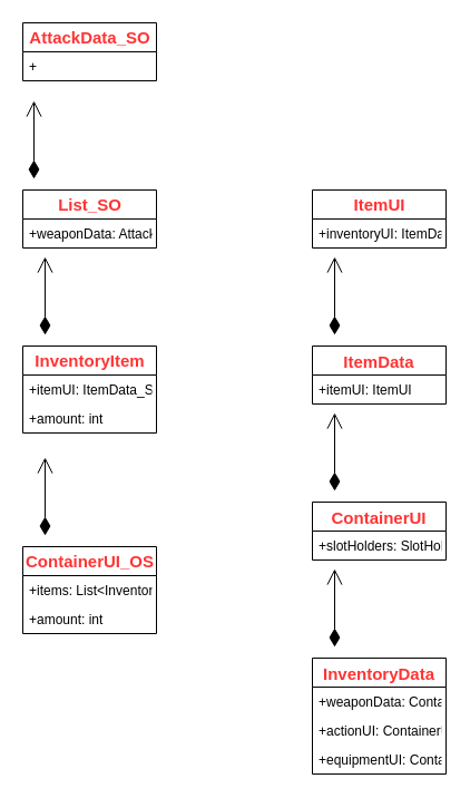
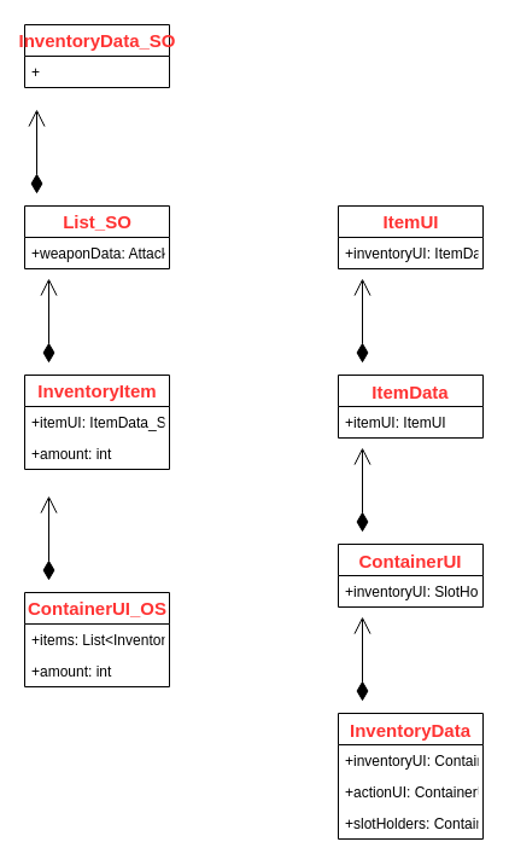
- <mxCell id="25" value="AttackData_SO" style="swimlane;fontStyle=1;childLayout=stackLayout;horizontal=1;startSize=26;fillColor=none;horizontalStack=0;resizeParent=1;resizeParentMax=0;resizeLast=0;collapsible=1;marginBottom=0;fontSize=15;fontColor=#FF3333;html=1;aspect=fixed;" vertex="1" parent="1"><mxGeometry x="20" y="20" width="120" height="52" as="geometry" /></mxCell>
+ <mxCell id="25" value="InventoryData_SO" style="swimlane;fontStyle=1;childLayout=stackLayout;horizontal=1;startSize=26;fillColor=none;horizontalStack=0;resizeParent=1;resizeParentMax=0;resizeLast=0;collapsible=1;marginBottom=0;fontSize=15;fontColor=#FF3333;html=1;aspect=fixed;" vertex="1" parent="1"><mxGeometry x="20" y="20" width="120" height="52" as="geometry" /></mxCell>
- <mxCell id="7" value="+slotHolders: SlotHolder[]" style="text;strokeColor=none;fillColor=none;align=left;verticalAlign=top;spacingLeft=4;spacingRight=4;overflow=hidden;rotatable=0;points=[[0,0.5],[1,0.5]];portConstraint=eastwest;fontSize=12;" parent="6" vertex="1"><mxGeometry y="26" width="120" height="26" as="geometry" /></mxCell>
+ <mxCell id="7" value="+inventoryUI: SlotHolder[]" style="text;strokeColor=none;fillColor=none;align=left;verticalAlign=top;spacingLeft=4;spacingRight=4;overflow=hidden;rotatable=0;points=[[0,0.5],[1,0.5]];portConstraint=eastwest;fontSize=12;" parent="6" vertex="1"><mxGeometry y="26" width="120" height="26" as="geometry" /></mxCell>
- <mxCell id="17" value="+weaponData: ContainerUI" style="text;strokeColor=none;fillColor=none;align=left;verticalAlign=top;spacingLeft=4;spacingRight=4;overflow=hidden;rotatable=0;points=[[0,0.5],[1,0.5]];portConstraint=eastwest;fontSize=12;" parent="16" vertex="1"><mxGeometry y="26" width="120" height="26" as="geometry" /></mxCell>
+ <mxCell id="17" value="+inventoryUI: ContainerUI" style="text;strokeColor=none;fillColor=none;align=left;verticalAlign=top;spacingLeft=4;spacingRight=4;overflow=hidden;rotatable=0;points=[[0,0.5],[1,0.5]];portConstraint=eastwest;fontSize=12;" parent="16" vertex="1"><mxGeometry y="26" width="120" height="26" as="geometry" /></mxCell>
- <mxCell id="19" value="+equipmentUI: ContainerUI" style="text;strokeColor=none;fillColor=none;align=left;verticalAlign=top;spacingLeft=4;spacingRight=4;overflow=hidden;rotatable=0;points=[[0,0.5],[1,0.5]];portConstraint=eastwest;fontSize=12;" parent="16" vertex="1"><mxGeometry y="78" width="120" height="26" as="geometry" /></mxCell>
+ <mxCell id="19" value="+slotHolders: ContainerUI" style="text;strokeColor=none;fillColor=none;align=left;verticalAlign=top;spacingLeft=4;spacingRight=4;overflow=hidden;rotatable=0;points=[[0,0.5],[1,0.5]];portConstraint=eastwest;fontSize=12;" parent="16" vertex="1"><mxGeometry y="78" width="120" height="26" as="geometry" /></mxCell>
